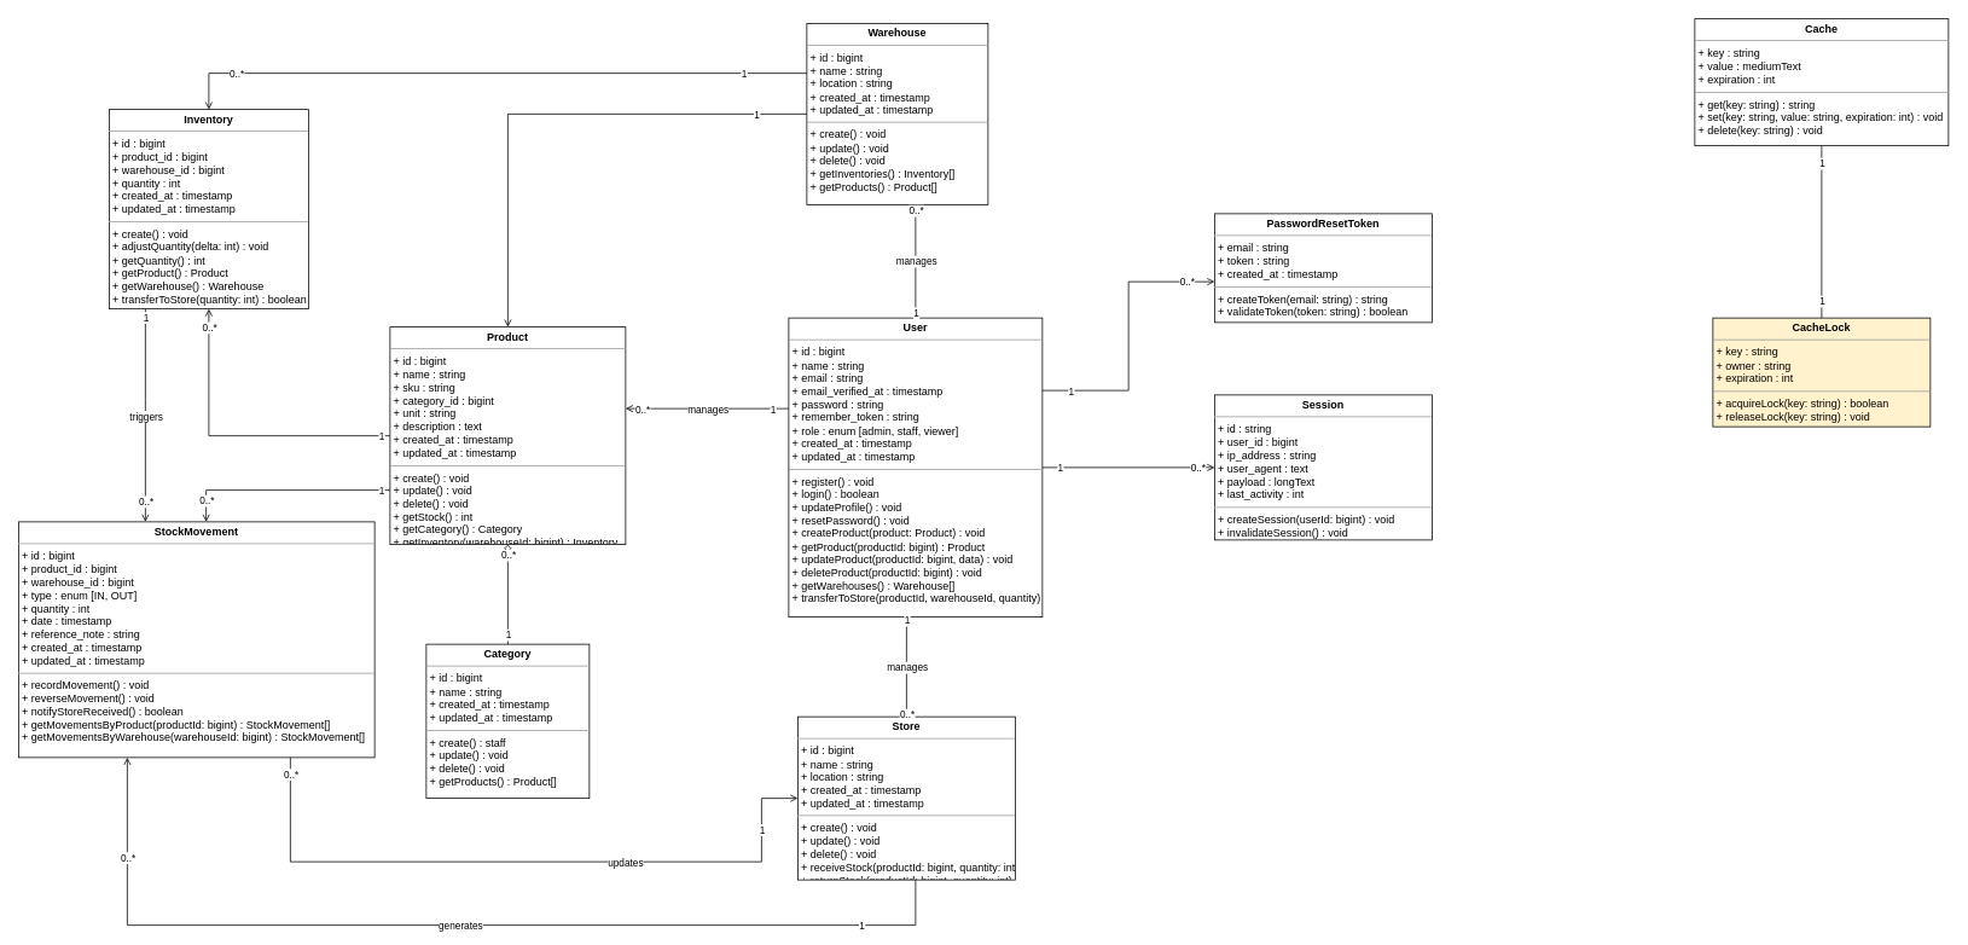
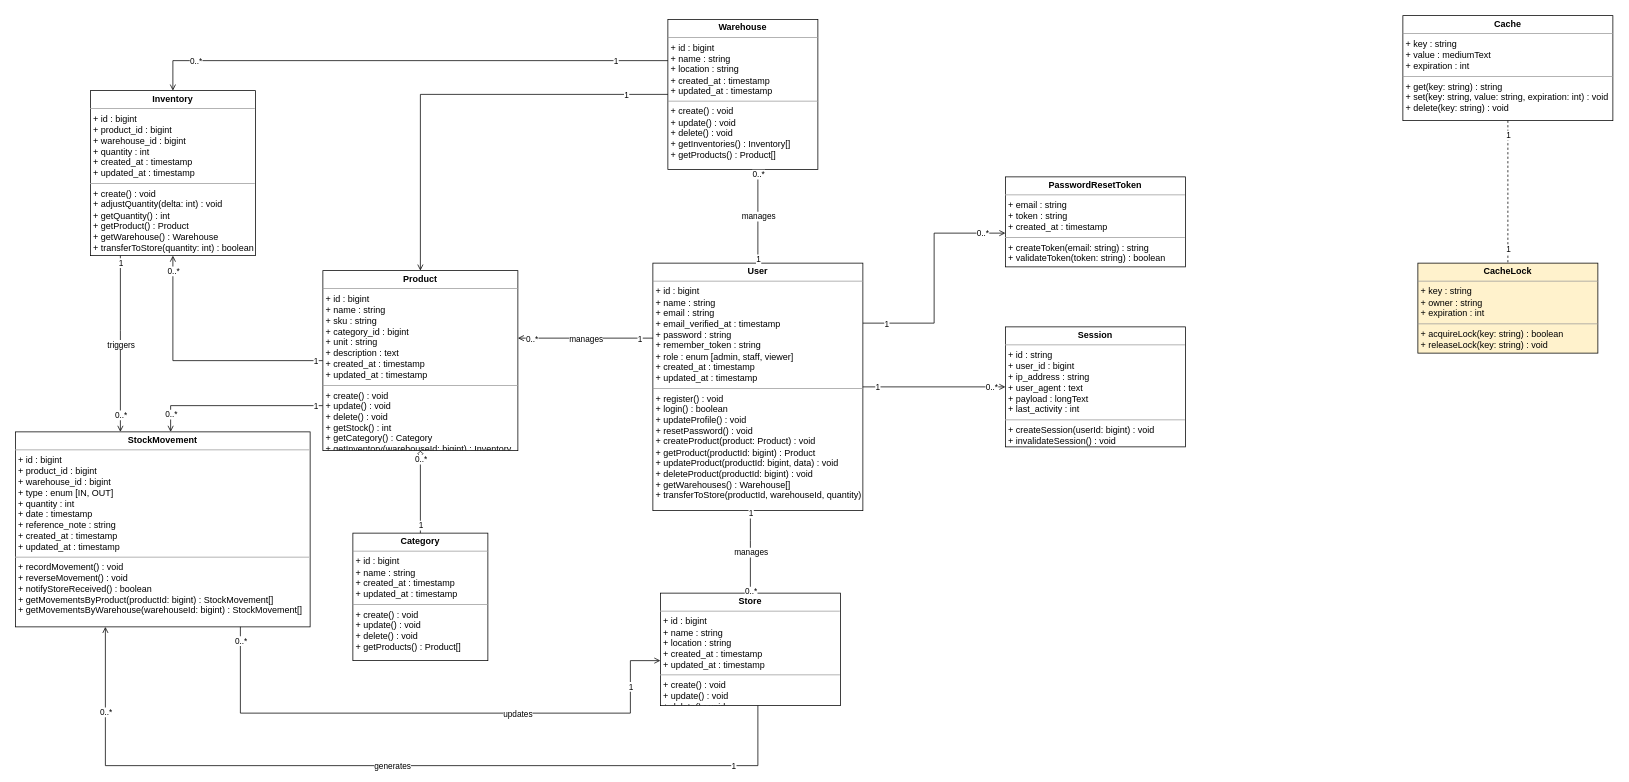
- <mxCell id="25" style="edgeStyle=orthogonalEdgeStyle;rounded=0;orthogonalLoop=1;jettySize=auto;html=1;endArrow=none;endFill=0;" parent="1" source="5" target="6" edge="1"><mxGeometry relative="1" as="geometry" /></mxCell>
+ <mxCell id="25" style="edgeStyle=orthogonalEdgeStyle;rounded=0;orthogonalLoop=1;jettySize=auto;html=1;endArrow=none;endFill=0;dashed=1;" parent="1" source="5" target="6" edge="1"><mxGeometry relative="1" as="geometry" /></mxCell>
- <mxCell id="7" value="&lt;p style=&quot;margin:0px;margin-top:4px;text-align:center;&quot;&gt;&lt;b&gt;Category&lt;/b&gt;&lt;/p&gt;&lt;hr size=&quot;1&quot;&gt;&lt;p style=&quot;margin:0px;margin-left:4px;&quot;&gt;+ id : bigint&lt;br&gt;+ name : string&lt;br&gt;+ created_at : timestamp&lt;br&gt;+ updated_at : timestamp&lt;/p&gt;&lt;hr size=&quot;1&quot;&gt;&lt;p style=&quot;margin:0px;margin-left:4px;&quot;&gt;+ create() : staff&lt;br&gt;+ update() : void&lt;br&gt;+ delete() : void&lt;br&gt;+ getProducts() : Product[]&lt;/p&gt;" style="verticalAlign=top;align=left;overflow=fill;fontSize=12;fontFamily=Helvetica;html=1;" parent="1" vertex="1"><mxGeometry x="470" y="710" width="180" height="170" as="geometry" /></mxCell>
+ <mxCell id="7" value="&lt;p style=&quot;margin:0px;margin-top:4px;text-align:center;&quot;&gt;&lt;b&gt;Category&lt;/b&gt;&lt;/p&gt;&lt;hr size=&quot;1&quot;&gt;&lt;p style=&quot;margin:0px;margin-left:4px;&quot;&gt;+ id : bigint&lt;br&gt;+ name : string&lt;br&gt;+ created_at : timestamp&lt;br&gt;+ updated_at : timestamp&lt;/p&gt;&lt;hr size=&quot;1&quot;&gt;&lt;p style=&quot;margin:0px;margin-left:4px;&quot;&gt;+ create() : void&lt;br&gt;+ update() : void&lt;br&gt;+ delete() : void&lt;br&gt;+ getProducts() : Product[]&lt;/p&gt;" style="verticalAlign=top;align=left;overflow=fill;fontSize=12;fontFamily=Helvetica;html=1;" parent="1" vertex="1"><mxGeometry x="470" y="710" width="180" height="170" as="geometry" /></mxCell>
- <mxCell id="11" value="&lt;p style=&quot;margin:0px;margin-top:4px;text-align:center;&quot;&gt;&lt;b&gt;Store&lt;/b&gt;&lt;/p&gt;&lt;hr size=&quot;1&quot;&gt;&lt;p style=&quot;margin:0px;margin-left:4px;&quot;&gt;+ id : bigint&lt;br&gt;+ name : string&lt;br&gt;+ location : string&lt;br&gt;+ created_at : timestamp&lt;br&gt;+ updated_at : timestamp&lt;/p&gt;&lt;hr size=&quot;1&quot;&gt;&lt;p style=&quot;margin:0px;margin-left:4px;&quot;&gt;+ create() : void&lt;br&gt;+ update() : void&lt;br&gt;+ delete() : void&lt;br&gt;+ receiveStock(productId: bigint, quantity: int) : boolean&lt;br&gt;+ returnStock(productId: bigint, quantity: int) : boolean&lt;/p&gt;" style="verticalAlign=top;align=left;overflow=fill;fontSize=12;fontFamily=Helvetica;html=1;" parent="1" vertex="1"><mxGeometry x="880" y="790" width="240" height="180" as="geometry" /></mxCell>
+ <mxCell id="11" value="&lt;p style=&quot;margin:0px;margin-top:4px;text-align:center;&quot;&gt;&lt;b&gt;Store&lt;/b&gt;&lt;/p&gt;&lt;hr size=&quot;1&quot;&gt;&lt;p style=&quot;margin:0px;margin-left:4px;&quot;&gt;+ id : bigint&lt;br&gt;+ name : string&lt;br&gt;+ location : string&lt;br&gt;+ created_at : timestamp&lt;br&gt;+ updated_at : timestamp&lt;/p&gt;&lt;hr size=&quot;1&quot;&gt;&lt;p style=&quot;margin:0px;margin-left:4px;&quot;&gt;+ create() : void&lt;br&gt;+ update() : void&lt;br&gt;+ delete() : void&lt;br&gt;+ receiveStock(productId: bigint, quantity: int) : boolean&lt;br&gt;+ returnStock(productId: bigint, quantity: int) : boolean&lt;/p&gt;" style="verticalAlign=top;align=left;overflow=fill;fontSize=12;fontFamily=Helvetica;html=1;" parent="1" vertex="1"><mxGeometry x="880" y="790" width="240" height="150" as="geometry" /></mxCell>
